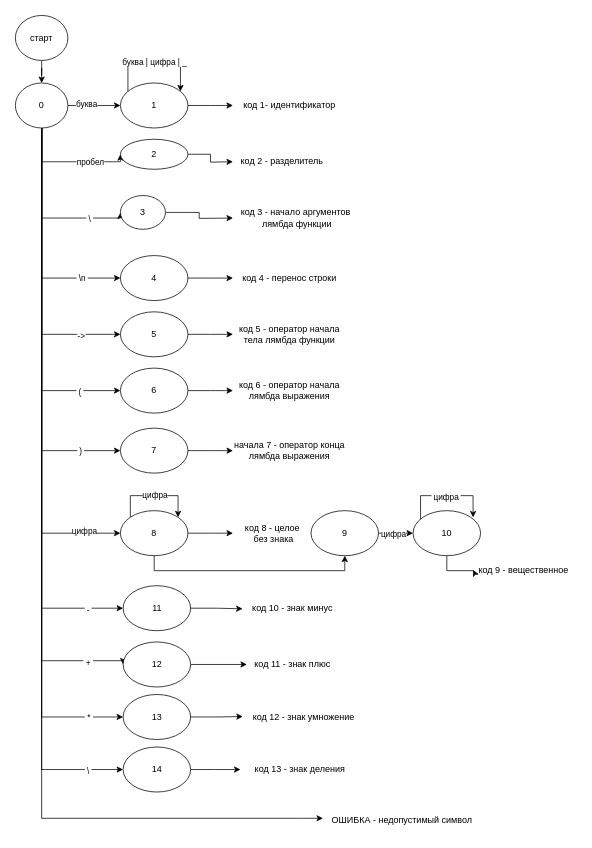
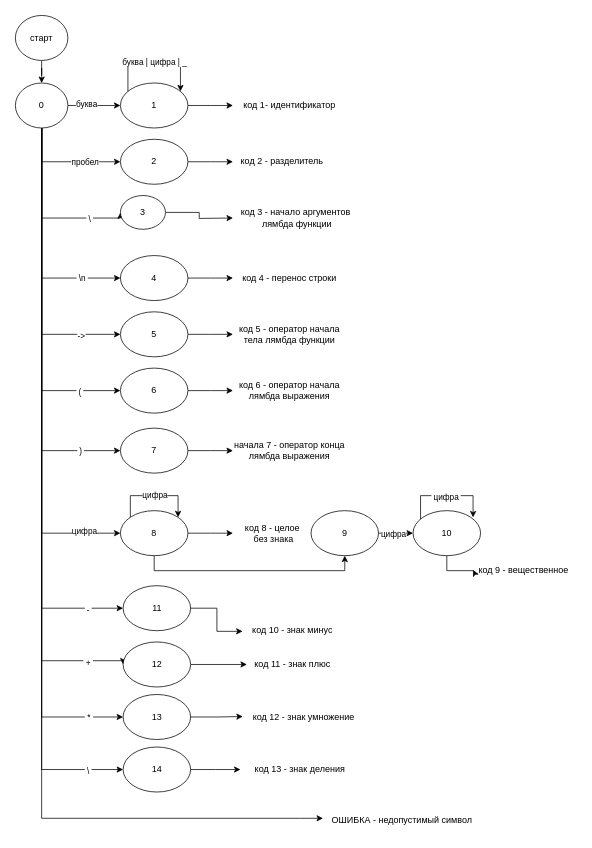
- <mxCell id="36" value="2" style="ellipse;whiteSpace=wrap;html=1;" vertex="1" parent="1"><mxGeometry x="160" y="185" width="90" height="40" as="geometry" /></mxCell>
+ <mxCell id="36" value="2" style="ellipse;whiteSpace=wrap;html=1;" vertex="1" parent="1"><mxGeometry x="160" y="185" width="90" height="60" as="geometry" /></mxCell>
- <mxCell id="66" value="код 10 - знак минус" style="text;html=1;align=center;verticalAlign=middle;resizable=0;points=[];autosize=1;strokeColor=none;fillColor=none;" vertex="1" parent="1"><mxGeometry x="323.57" y="795" width="130" height="30" as="geometry" /></mxCell>
+ <mxCell id="66" value="код 10 - знак минус" style="text;html=1;align=center;verticalAlign=middle;resizable=0;points=[];autosize=1;strokeColor=none;fillColor=none;" vertex="1" parent="1"><mxGeometry x="323.57" y="825" width="130" height="30" as="geometry" /></mxCell>
